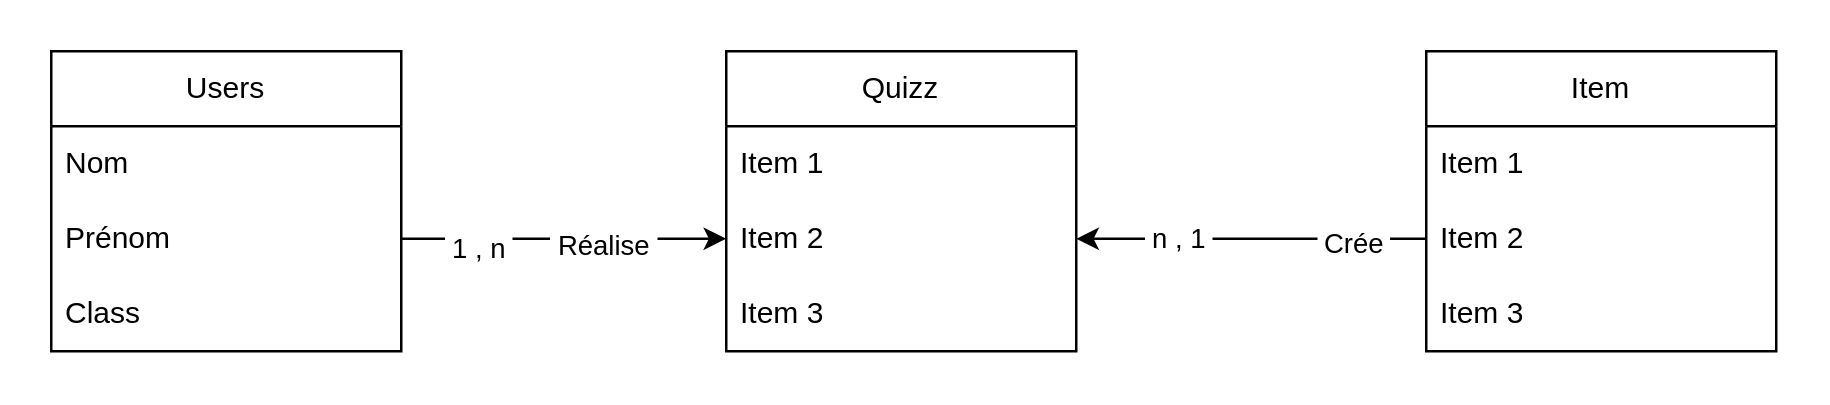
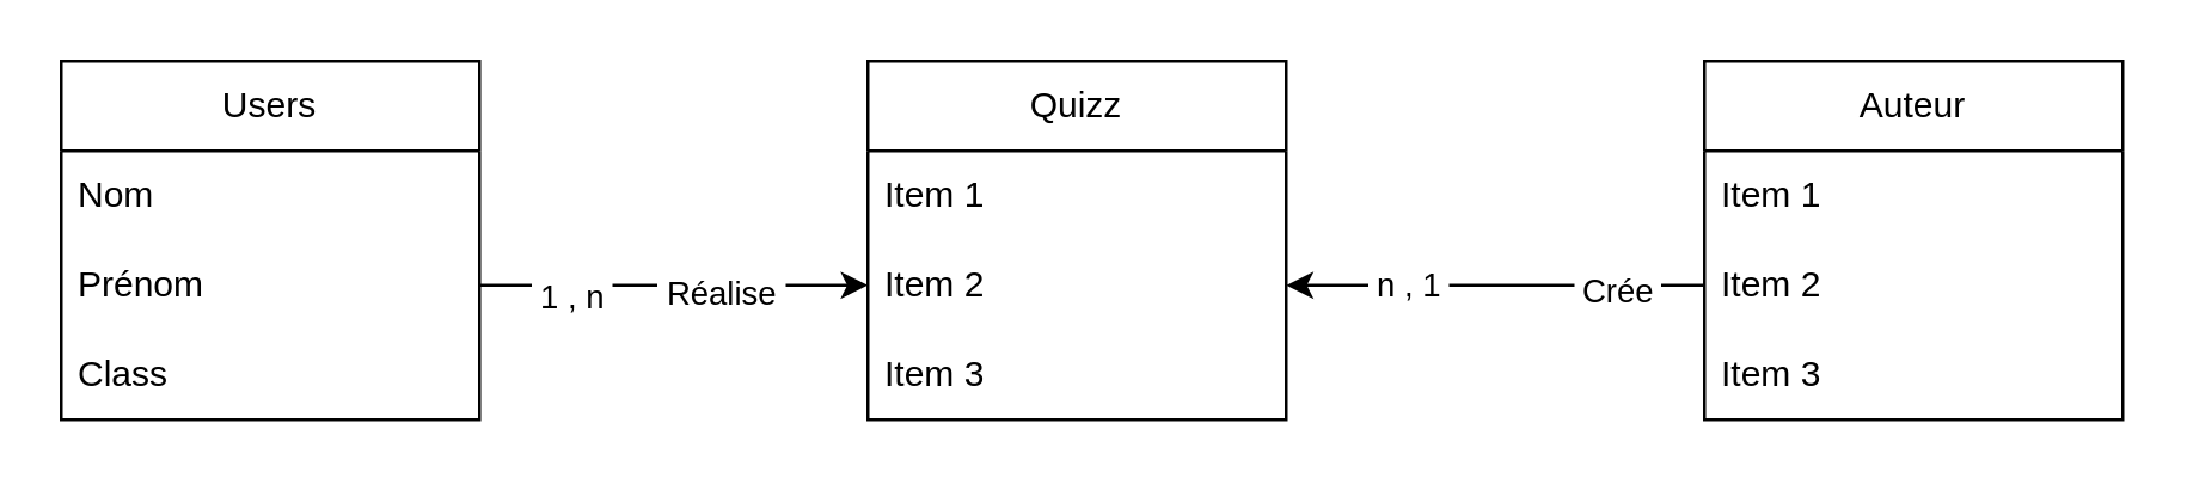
- <mxCell id="13" value="Item" style="swimlane;fontStyle=0;childLayout=stackLayout;horizontal=1;startSize=30;horizontalStack=0;resizeParent=1;resizeParentMax=0;resizeLast=0;collapsible=1;marginBottom=0;whiteSpace=wrap;html=1;" vertex="1" parent="1"><mxGeometry x="570" y="20" width="140" height="120" as="geometry" /></mxCell>
+ <mxCell id="13" value="Auteur" style="swimlane;fontStyle=0;childLayout=stackLayout;horizontal=1;startSize=30;horizontalStack=0;resizeParent=1;resizeParentMax=0;resizeLast=0;collapsible=1;marginBottom=0;whiteSpace=wrap;html=1;" vertex="1" parent="1"><mxGeometry x="570" y="20" width="140" height="120" as="geometry" /></mxCell>
